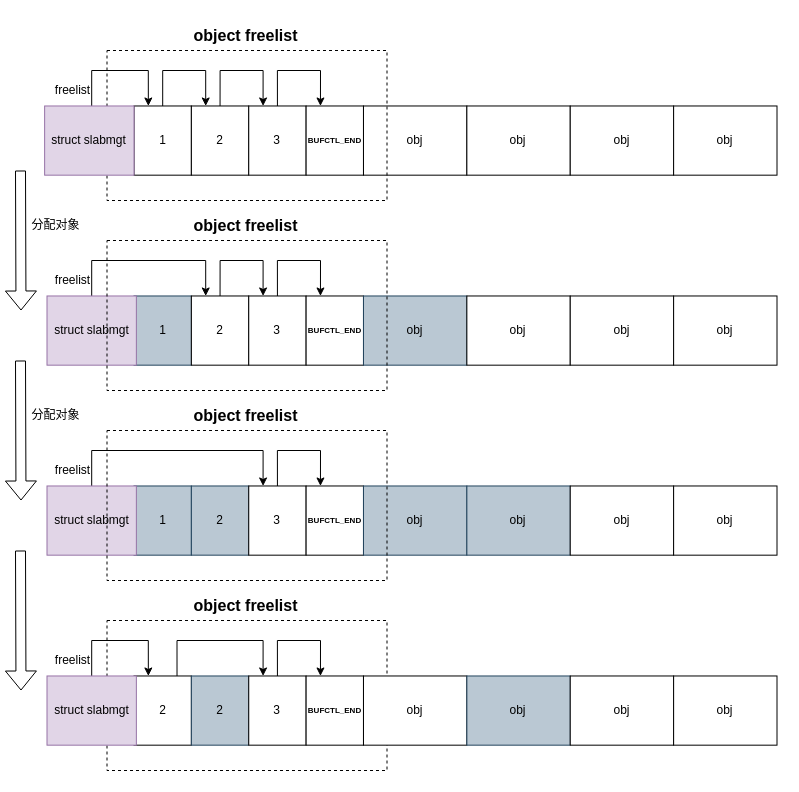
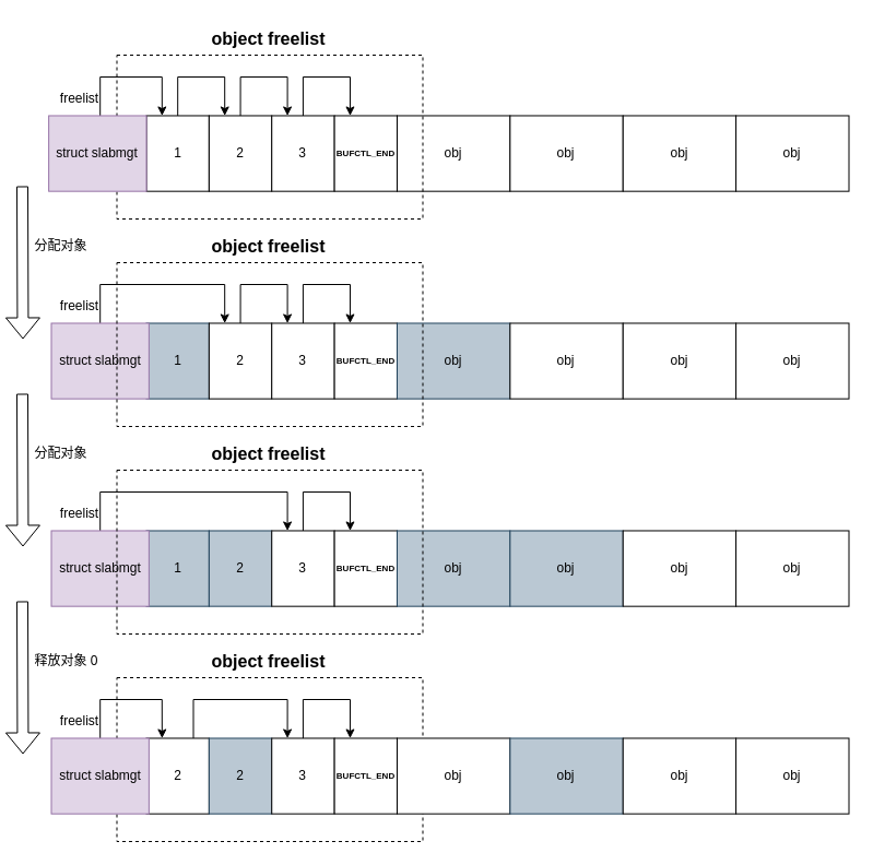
+ <mxCell id="64" value="释放对象 0" style="text;html=1;align=center;verticalAlign=middle;resizable=0;points=[];autosize=1;strokeColor=none;fillColor=none;" parent="1" vertex="1"><mxGeometry x="20" y="590" width="80" height="30" as="geometry" /></mxCell>
